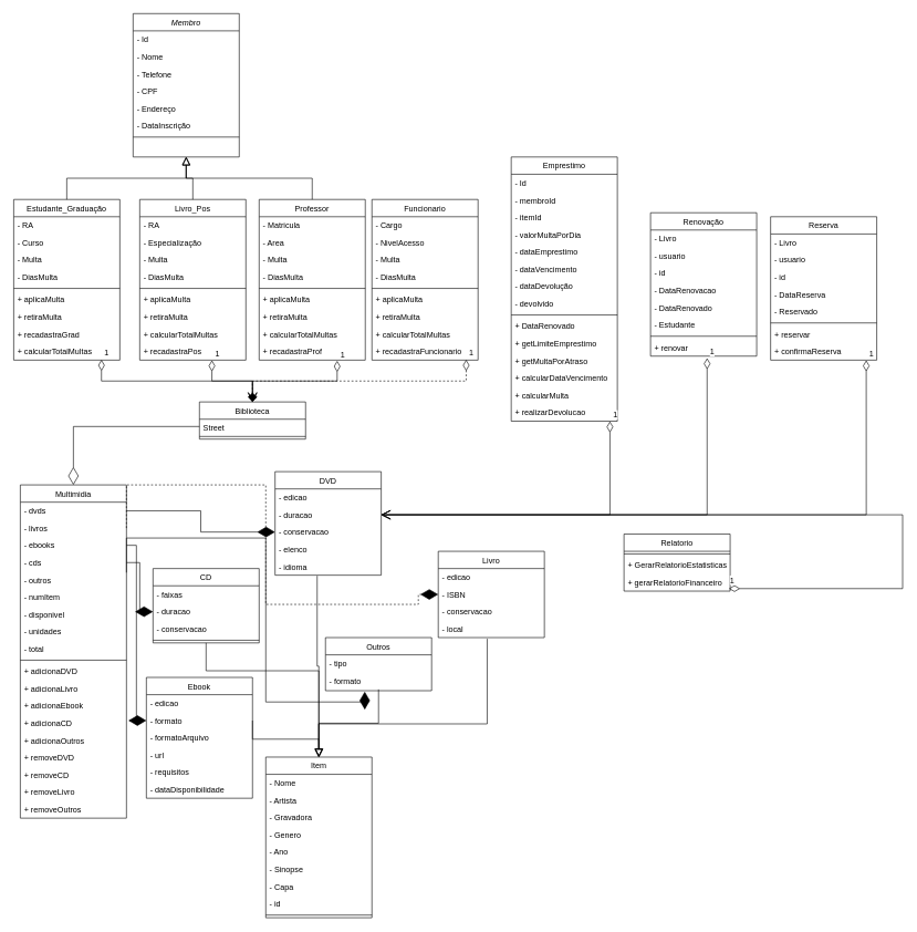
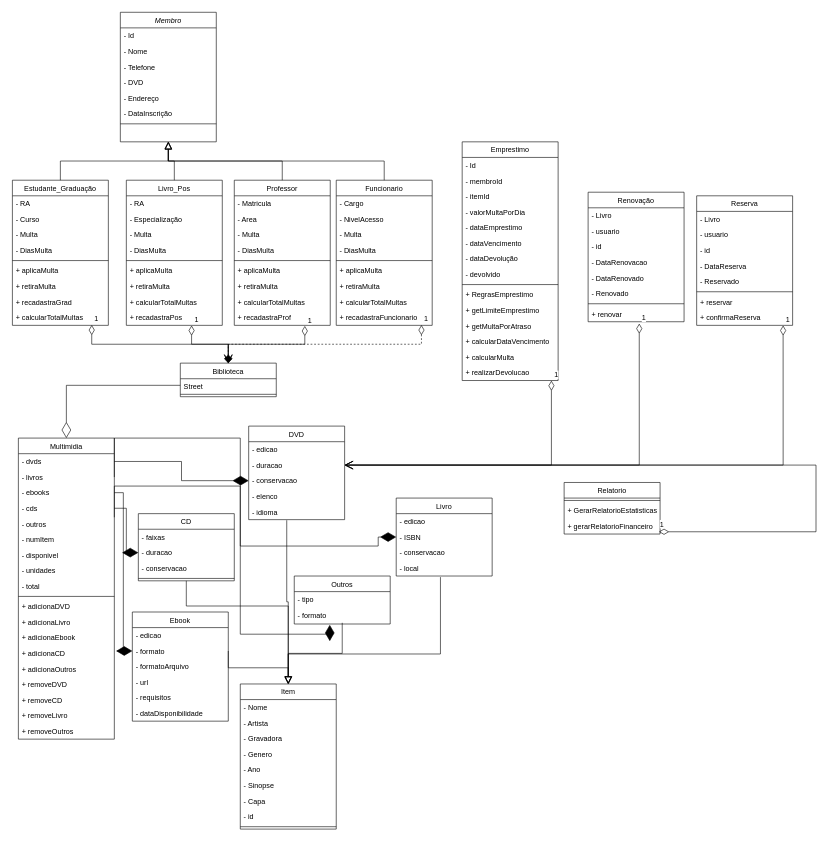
- <mxCell id="6" value="- CPF" style="text;align=left;verticalAlign=top;spacingLeft=4;spacingRight=4;overflow=hidden;rotatable=0;points=[[0,0.5],[1,0.5]];portConstraint=eastwest;rounded=0;shadow=0;html=0;" parent="2" vertex="1"><mxGeometry y="104" width="160" height="26" as="geometry" /></mxCell>
+ <mxCell id="6" value="- DVD" style="text;align=left;verticalAlign=top;spacingLeft=4;spacingRight=4;overflow=hidden;rotatable=0;points=[[0,0.5],[1,0.5]];portConstraint=eastwest;rounded=0;shadow=0;html=0;" parent="2" vertex="1"><mxGeometry y="104" width="160" height="26" as="geometry" /></mxCell>
+ <mxCell id="53" value="" style="endArrow=block;endSize=10;endFill=0;shadow=0;strokeWidth=1;rounded=0;edgeStyle=elbowEdgeStyle;elbow=vertical;exitX=0.5;exitY=0;exitDx=0;exitDy=0;entryX=0.5;entryY=1;entryDx=0;entryDy=0;" parent="1" source="43" target="2" edge="1"><mxGeometry width="160" relative="1" as="geometry"><mxPoint x="580" y="470" as="sourcePoint" /><mxPoint x="300" y="356" as="targetPoint" /></mxGeometry></mxCell>
- <mxCell id="150" value="- Estudante" style="text;align=left;verticalAlign=top;spacingLeft=4;spacingRight=4;overflow=hidden;rotatable=0;points=[[0,0.5],[1,0.5]];portConstraint=eastwest;rounded=0;shadow=0;html=0;" vertex="1" parent="144"><mxGeometry y="156" width="160" height="26" as="geometry" /></mxCell>
+ <mxCell id="150" value="- Renovado" style="text;align=left;verticalAlign=top;spacingLeft=4;spacingRight=4;overflow=hidden;rotatable=0;points=[[0,0.5],[1,0.5]];portConstraint=eastwest;rounded=0;shadow=0;html=0;" vertex="1" parent="144"><mxGeometry y="156" width="160" height="26" as="geometry" /></mxCell>
- <mxCell id="138" value="+ DataRenovado" style="text;align=left;verticalAlign=top;spacingLeft=4;spacingRight=4;overflow=hidden;rotatable=0;points=[[0,0.5],[1,0.5]];portConstraint=eastwest;" vertex="1" parent="128"><mxGeometry y="242" width="160" height="26" as="geometry" /></mxCell>
+ <mxCell id="138" value="+ RegrasEmprestimo" style="text;align=left;verticalAlign=top;spacingLeft=4;spacingRight=4;overflow=hidden;rotatable=0;points=[[0,0.5],[1,0.5]];portConstraint=eastwest;" vertex="1" parent="128"><mxGeometry y="242" width="160" height="26" as="geometry" /></mxCell>
- <mxCell id="125" value="" style="endArrow=diamondThin;endFill=1;endSize=24;html=1;rounded=0;fontSize=12;exitX=1;exitY=0.5;exitDx=0;exitDy=0;edgeStyle=orthogonalEdgeStyle;entryX=0;entryY=0.5;entryDx=0;entryDy=0;dashed=1;" edge="1" parent="1" source="63" target="111"><mxGeometry width="160" relative="1" as="geometry"><mxPoint x="200" y="762" as="sourcePoint" /><mxPoint x="630" y="900" as="targetPoint" /><Array as="points"><mxPoint x="190" y="730" /><mxPoint x="400" y="730" /><mxPoint x="400" y="910" /><mxPoint x="630" y="910" /><mxPoint x="630" y="895" /></Array></mxGeometry></mxCell>
+ <mxCell id="125" value="" style="endArrow=diamondThin;endFill=1;endSize=24;html=1;rounded=0;fontSize=12;exitX=1;exitY=0.5;exitDx=0;exitDy=0;edgeStyle=orthogonalEdgeStyle;entryX=0;entryY=0.5;entryDx=0;entryDy=0;" edge="1" parent="1" source="63" target="111"><mxGeometry width="160" relative="1" as="geometry"><mxPoint x="200" y="762" as="sourcePoint" /><mxPoint x="630" y="900" as="targetPoint" /><Array as="points"><mxPoint x="190" y="730" /><mxPoint x="400" y="730" /><mxPoint x="400" y="910" /><mxPoint x="630" y="910" /><mxPoint x="630" y="895" /></Array></mxGeometry></mxCell>
